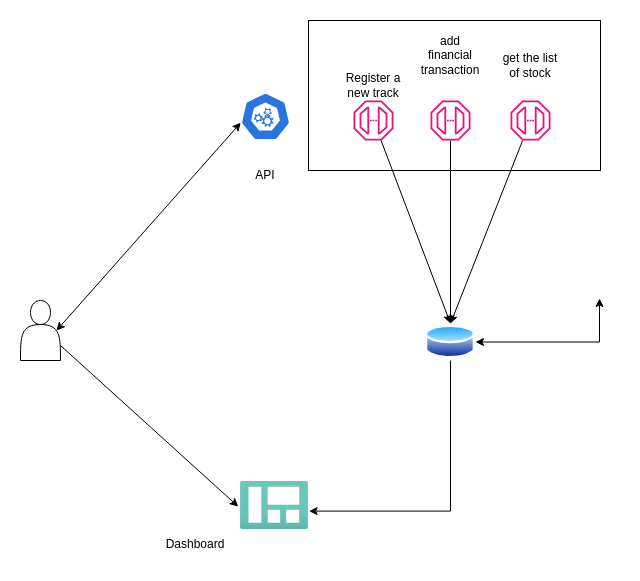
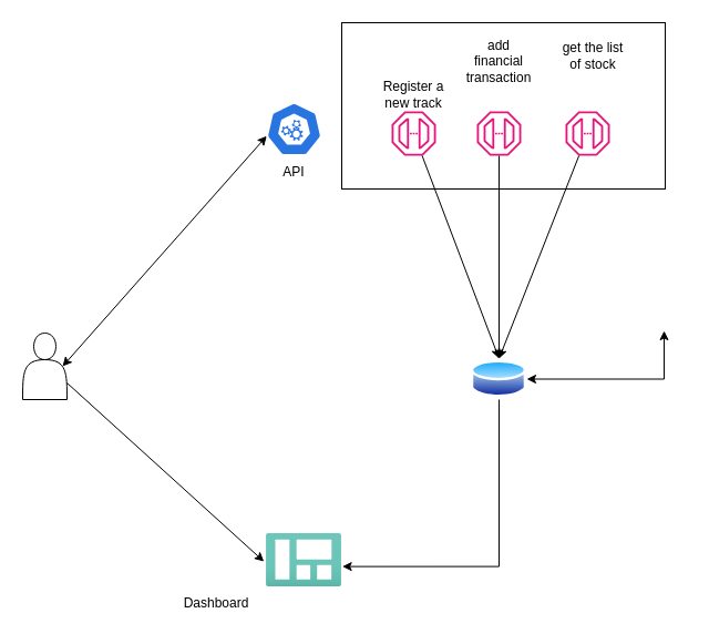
- <mxCell id="16" value="get the list of stock" style="text;html=1;strokeColor=none;fillColor=none;align=center;verticalAlign=middle;whiteSpace=wrap;rounded=0;" vertex="1" parent="1"><mxGeometry x="500" y="50" width="60" height="30" as="geometry" /></mxCell>
+ <mxCell id="16" value="get the list of stock" style="text;html=1;strokeColor=none;fillColor=none;align=center;verticalAlign=middle;whiteSpace=wrap;rounded=0;" vertex="1" parent="1"><mxGeometry x="505" y="35" width="60" height="30" as="geometry" /></mxCell>
- <mxCell id="7" value="API" style="text;html=1;strokeColor=none;fillColor=none;align=center;verticalAlign=middle;whiteSpace=wrap;rounded=0;" vertex="1" parent="1"><mxGeometry x="235" y="160" width="60" height="30" as="geometry" /></mxCell>
+ <mxCell id="7" value="API" style="text;html=1;strokeColor=none;fillColor=none;align=center;verticalAlign=middle;whiteSpace=wrap;rounded=0;" vertex="1" parent="1"><mxGeometry x="235" y="140" width="60" height="30" as="geometry" /></mxCell>
